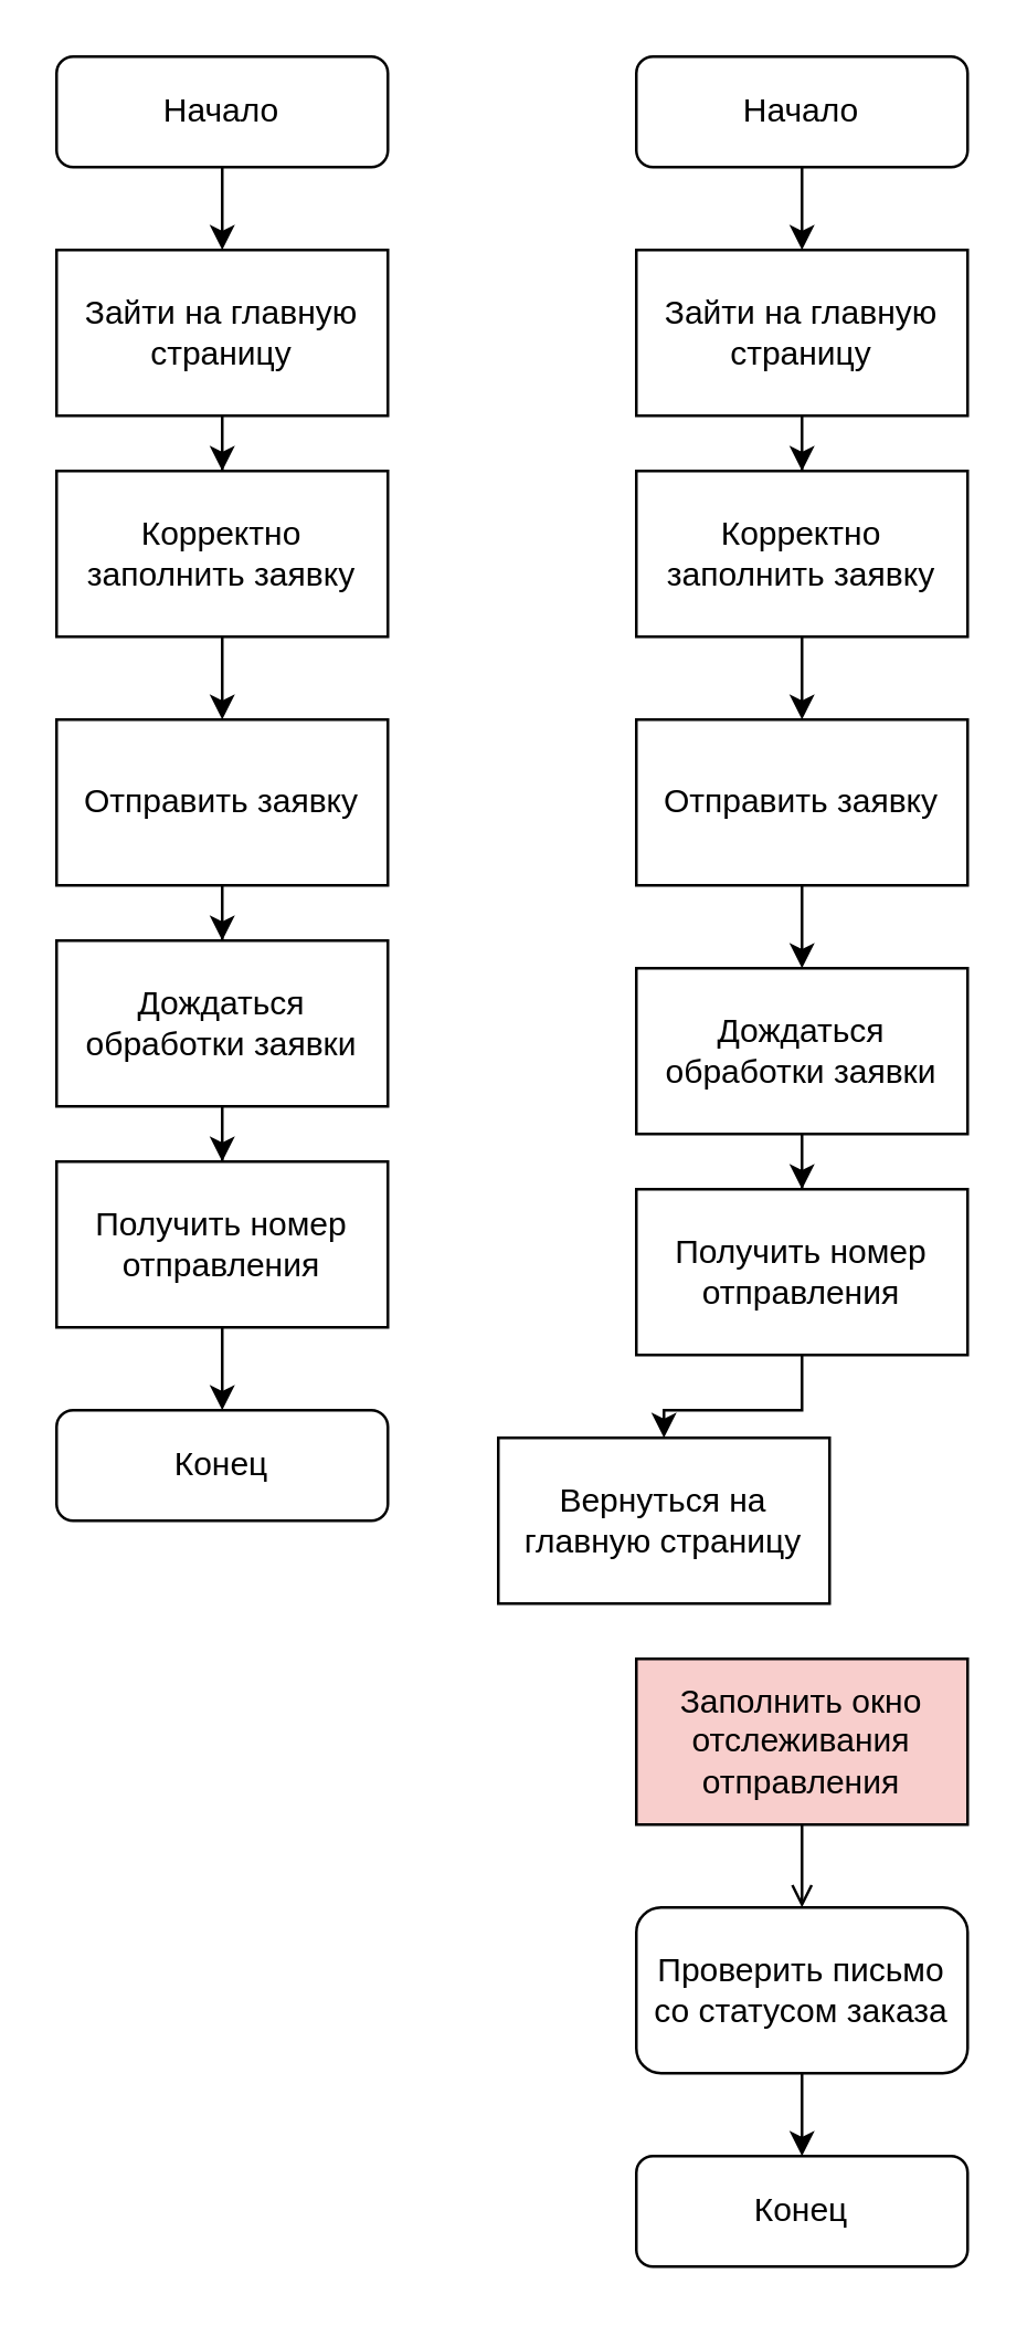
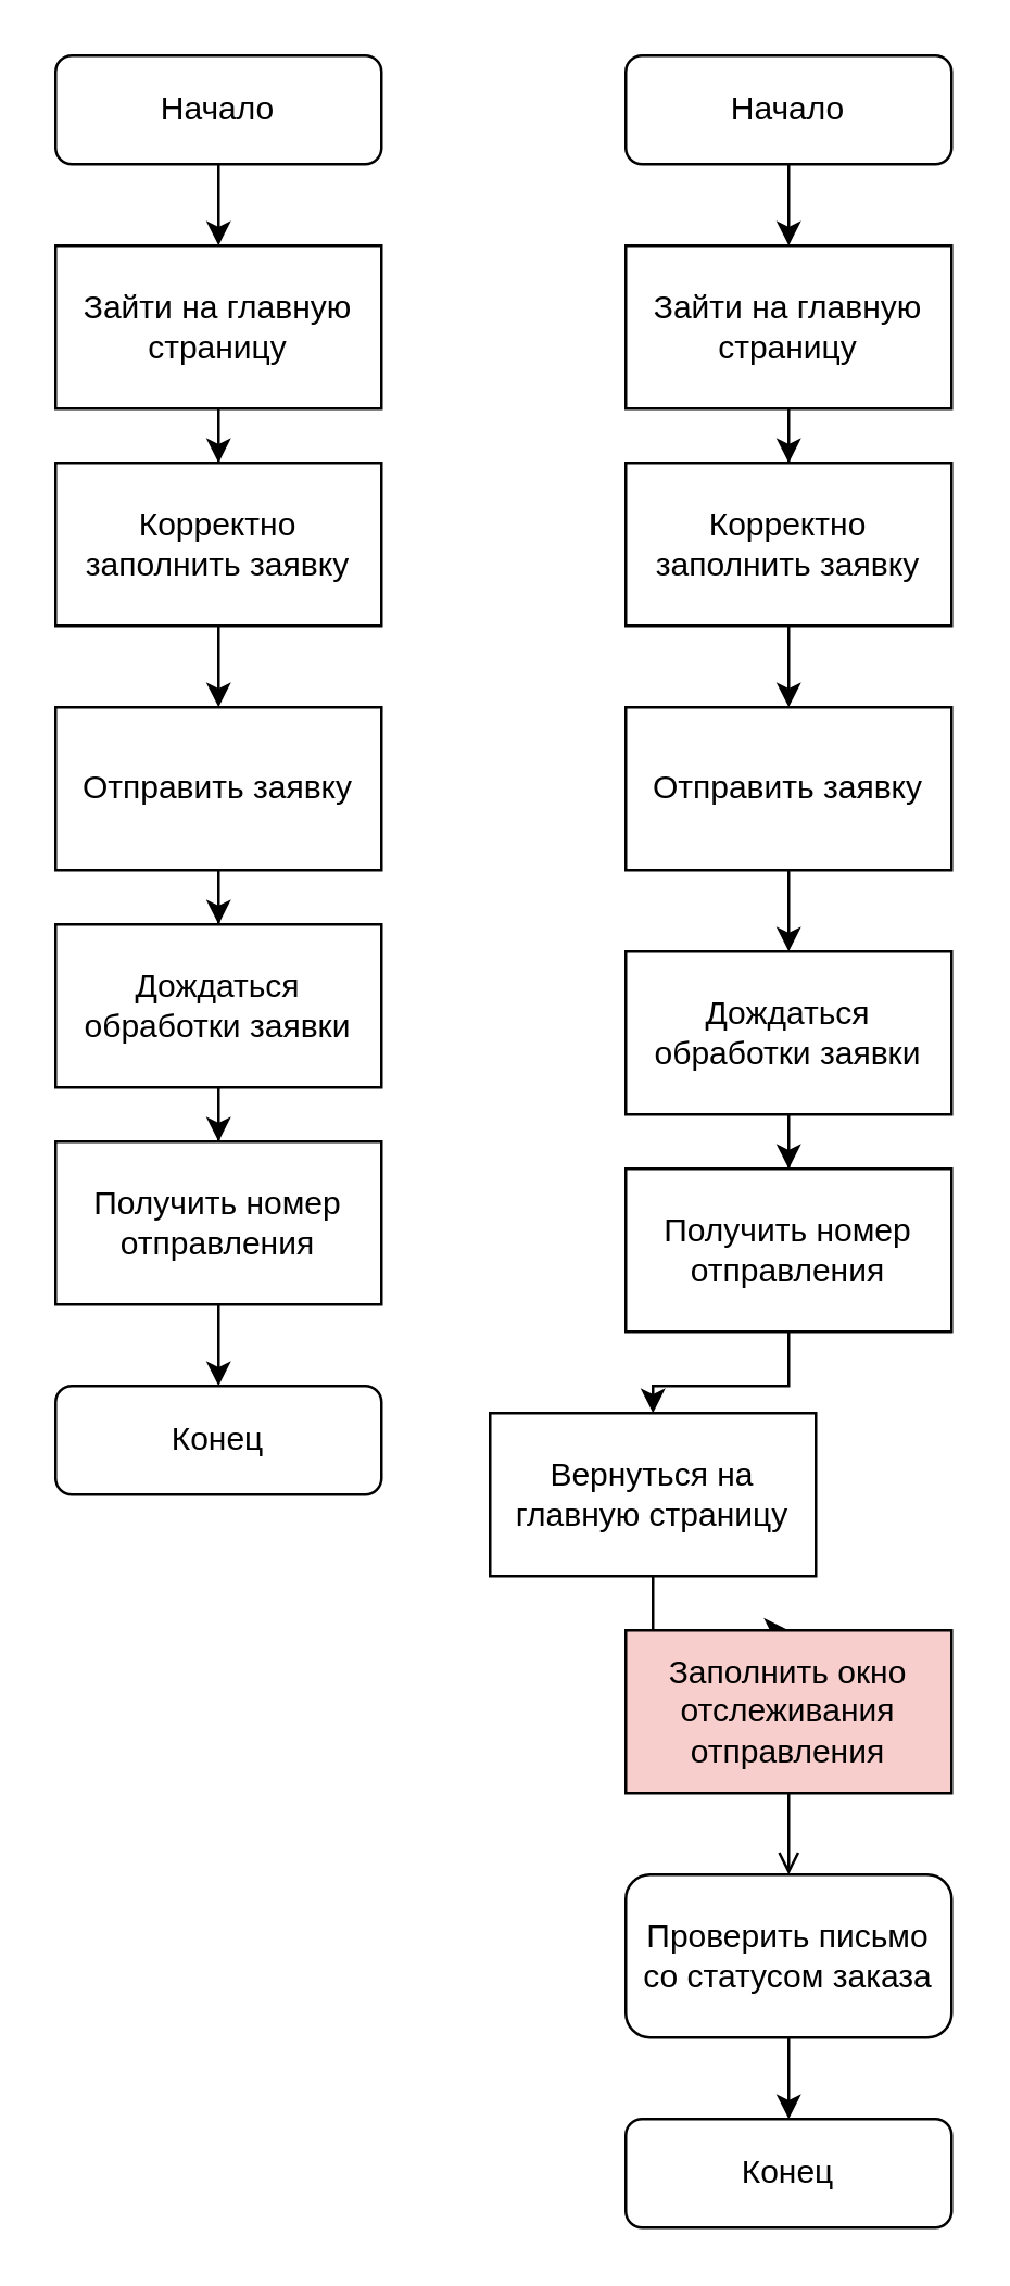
+ <mxCell id="28" style="edgeStyle=orthogonalEdgeStyle;rounded=0;orthogonalLoop=1;jettySize=auto;html=1;" edge="1" parent="1" source="29" target="31"><mxGeometry relative="1" as="geometry" /></mxCell>
